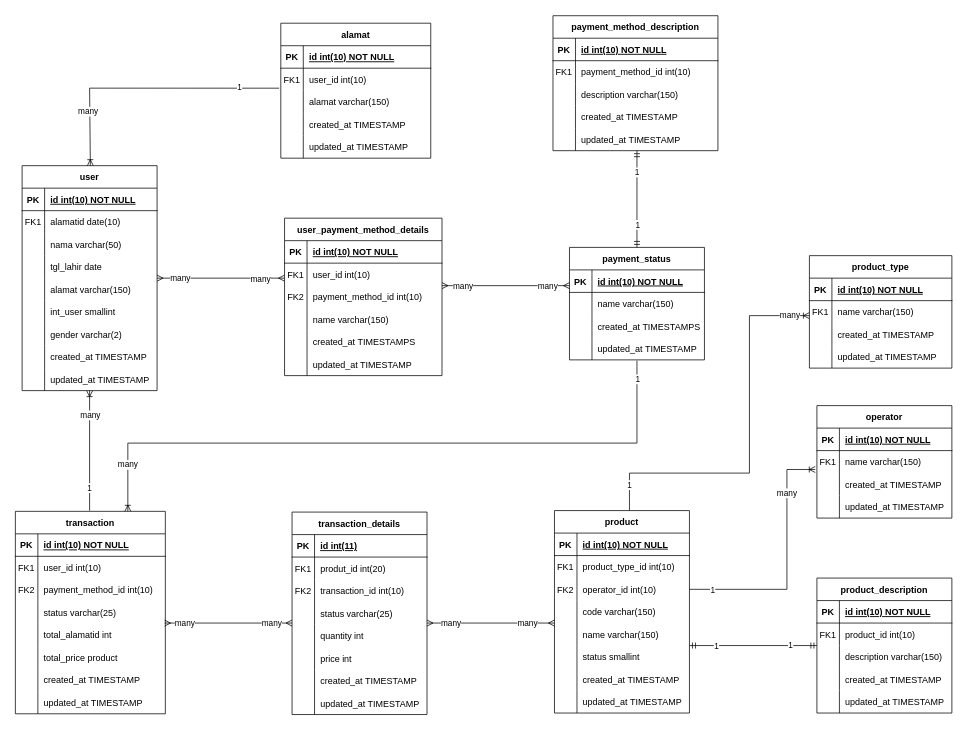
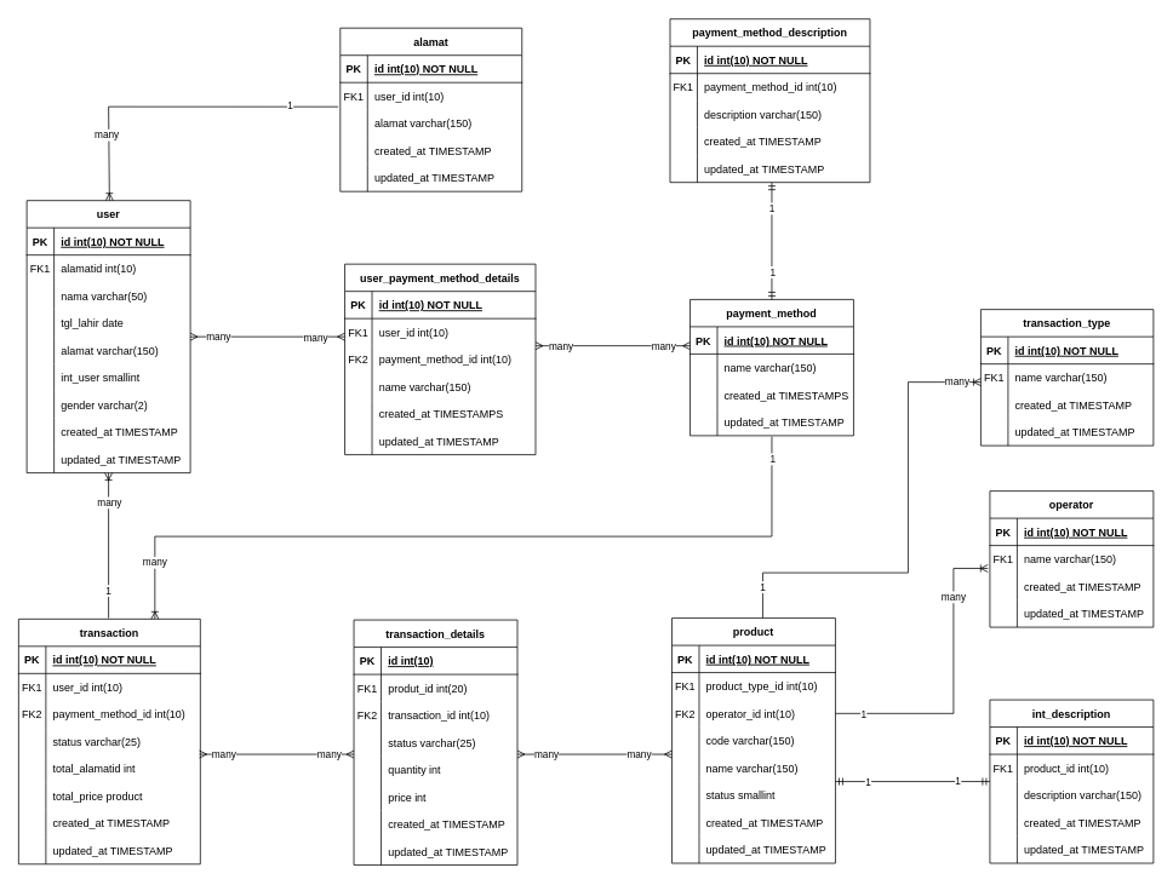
- <mxCell id="8" value="alamatid date(10)" style="shape=partialRectangle;connectable=0;fillColor=none;top=0;left=0;bottom=0;right=0;align=left;spacingLeft=6;overflow=hidden;" parent="6" vertex="1"><mxGeometry x="30" width="150" height="30" as="geometry"><mxRectangle width="150" height="30" as="alternateBounds" /></mxGeometry></mxCell>
+ <mxCell id="8" value="alamatid int(10)" style="shape=partialRectangle;connectable=0;fillColor=none;top=0;left=0;bottom=0;right=0;align=left;spacingLeft=6;overflow=hidden;" parent="6" vertex="1"><mxGeometry x="30" width="150" height="30" as="geometry"><mxRectangle width="150" height="30" as="alternateBounds" /></mxGeometry></mxCell>
- <mxCell id="65" value="payment_status" style="shape=table;startSize=30;container=1;collapsible=1;childLayout=tableLayout;fixedRows=1;rowLines=0;fontStyle=1;align=center;resizeLast=1;" parent="1" vertex="1"><mxGeometry x="759" y="329" width="180" height="150.0" as="geometry" /></mxCell>
+ <mxCell id="65" value="payment_method" style="shape=table;startSize=30;container=1;collapsible=1;childLayout=tableLayout;fixedRows=1;rowLines=0;fontStyle=1;align=center;resizeLast=1;" parent="1" vertex="1"><mxGeometry x="759" y="329" width="180" height="150.0" as="geometry" /></mxCell>
- <mxCell id="110" value="product_type" style="shape=table;startSize=30;container=1;collapsible=1;childLayout=tableLayout;fixedRows=1;rowLines=0;fontStyle=1;align=center;resizeLast=1;" parent="1" vertex="1"><mxGeometry x="1079" y="340" width="190" height="150" as="geometry" /></mxCell>
+ <mxCell id="110" value="transaction_type" style="shape=table;startSize=30;container=1;collapsible=1;childLayout=tableLayout;fixedRows=1;rowLines=0;fontStyle=1;align=center;resizeLast=1;" parent="1" vertex="1"><mxGeometry x="1079" y="340" width="190" height="150" as="geometry" /></mxCell>
- <mxCell id="222" value="id int(11)" style="shape=partialRectangle;connectable=0;fillColor=none;top=0;left=0;bottom=0;right=0;align=left;spacingLeft=6;fontStyle=5;overflow=hidden;" vertex="1" parent="220"><mxGeometry x="30" width="150" height="30" as="geometry"><mxRectangle width="150" height="30" as="alternateBounds" /></mxGeometry></mxCell>
+ <mxCell id="222" value="id int(10)" style="shape=partialRectangle;connectable=0;fillColor=none;top=0;left=0;bottom=0;right=0;align=left;spacingLeft=6;fontStyle=5;overflow=hidden;" vertex="1" parent="220"><mxGeometry x="30" width="150" height="30" as="geometry"><mxRectangle width="150" height="30" as="alternateBounds" /></mxGeometry></mxCell>
- <mxCell id="94" value="product_description" style="shape=table;startSize=30;container=1;collapsible=1;childLayout=tableLayout;fixedRows=1;rowLines=0;fontStyle=1;align=center;resizeLast=1;" parent="1" vertex="1"><mxGeometry x="1089" y="770" width="180" height="180" as="geometry" /></mxCell>
+ <mxCell id="94" value="int_description" style="shape=table;startSize=30;container=1;collapsible=1;childLayout=tableLayout;fixedRows=1;rowLines=0;fontStyle=1;align=center;resizeLast=1;" parent="1" vertex="1"><mxGeometry x="1089" y="770" width="180" height="180" as="geometry" /></mxCell>
